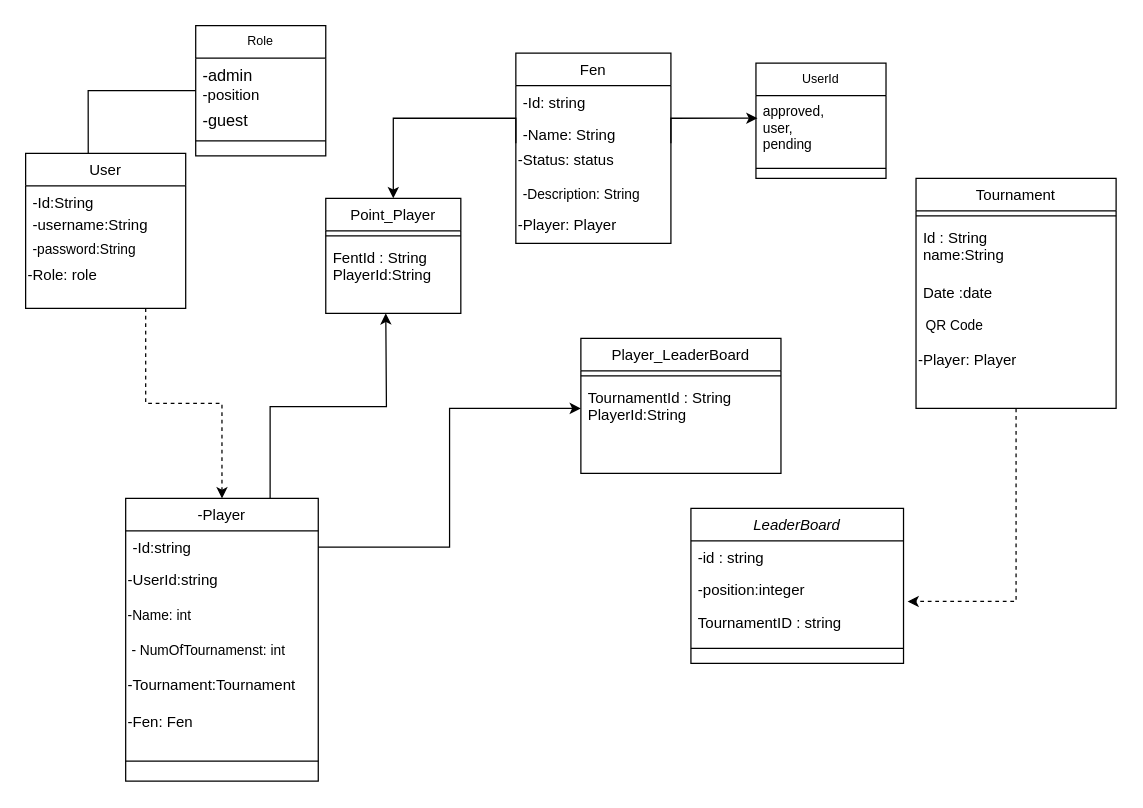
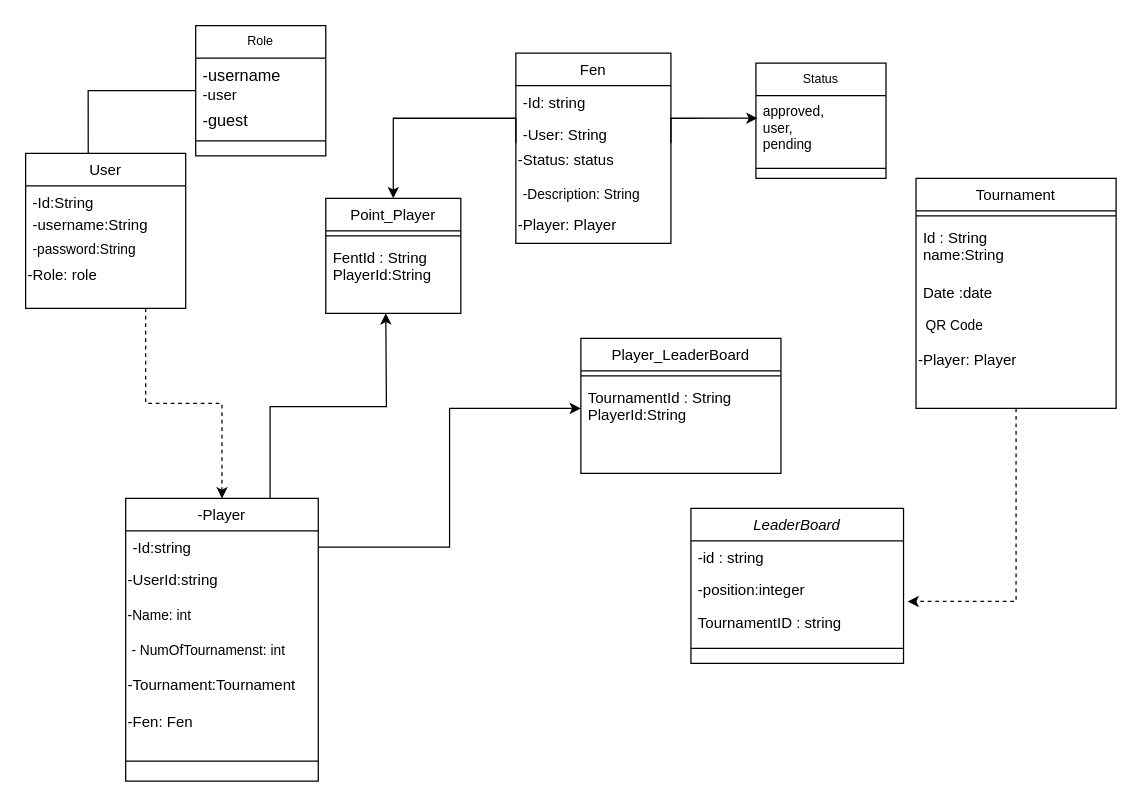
- <mxCell id="8" value="-admin" style="text;align=left;verticalAlign=top;spacingLeft=4;spacingRight=4;overflow=hidden;rotatable=0;points=[[0,0.5],[1,0.5]];portConstraint=eastwest;fontSize=13;" parent="7" vertex="1"><mxGeometry y="26" width="104" height="16" as="geometry" /></mxCell>
+ <mxCell id="8" value="-username" style="text;align=left;verticalAlign=top;spacingLeft=4;spacingRight=4;overflow=hidden;rotatable=0;points=[[0,0.5],[1,0.5]];portConstraint=eastwest;fontSize=13;" parent="7" vertex="1"><mxGeometry y="26" width="104" height="16" as="geometry" /></mxCell>
- <mxCell id="33" value="UserId" style="swimlane;fontStyle=0;align=center;verticalAlign=top;childLayout=stackLayout;horizontal=1;startSize=26;horizontalStack=0;resizeParent=1;resizeLast=0;collapsible=1;marginBottom=0;rounded=0;shadow=0;strokeWidth=1;fontSize=10;" parent="1" vertex="1"><mxGeometry x="604" y="50" width="104" height="92" as="geometry"><mxRectangle x="550" y="140" width="160" height="26" as="alternateBounds" /></mxGeometry></mxCell>
+ <mxCell id="33" value="Status" style="swimlane;fontStyle=0;align=center;verticalAlign=top;childLayout=stackLayout;horizontal=1;startSize=26;horizontalStack=0;resizeParent=1;resizeLast=0;collapsible=1;marginBottom=0;rounded=0;shadow=0;strokeWidth=1;fontSize=10;" parent="1" vertex="1"><mxGeometry x="604" y="50" width="104" height="92" as="geometry"><mxRectangle x="550" y="140" width="160" height="26" as="alternateBounds" /></mxGeometry></mxCell>
- <mxCell id="9" value="-position" style="text;align=left;verticalAlign=top;spacingLeft=4;spacingRight=4;overflow=hidden;rotatable=0;points=[[0,0.5],[1,0.5]];portConstraint=eastwest;rounded=0;shadow=0;html=0;fontSize=12;" parent="7" vertex="1"><mxGeometry y="42" width="104" height="20" as="geometry" /></mxCell>
+ <mxCell id="9" value="-user" style="text;align=left;verticalAlign=top;spacingLeft=4;spacingRight=4;overflow=hidden;rotatable=0;points=[[0,0.5],[1,0.5]];portConstraint=eastwest;rounded=0;shadow=0;html=0;fontSize=12;" parent="7" vertex="1"><mxGeometry y="42" width="104" height="20" as="geometry" /></mxCell>
- <mxCell id="29" value="-Name: String" style="text;align=left;verticalAlign=top;spacingLeft=4;spacingRight=4;overflow=hidden;rotatable=0;points=[[0,0.5],[1,0.5]];portConstraint=eastwest;rounded=0;shadow=0;html=0;fontSize=12;" parent="27" vertex="1"><mxGeometry y="52" width="124" height="20" as="geometry" /></mxCell>
+ <mxCell id="29" value="-User: String" style="text;align=left;verticalAlign=top;spacingLeft=4;spacingRight=4;overflow=hidden;rotatable=0;points=[[0,0.5],[1,0.5]];portConstraint=eastwest;rounded=0;shadow=0;html=0;fontSize=12;" parent="27" vertex="1"><mxGeometry y="52" width="124" height="20" as="geometry" /></mxCell>
